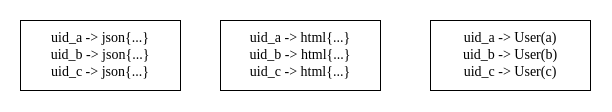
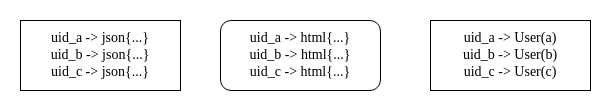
- <mxCell id="3" value="uid_a -&amp;gt; html{...}&lt;br&gt;uid_b -&amp;gt; html{...}&lt;br&gt;uid_c -&amp;gt; html{...}" style="rounded=0;whiteSpace=wrap;html=1;fontSize=14;fontFamily=Verdana;" vertex="1" parent="1"><mxGeometry x="220" y="20" width="160" height="70" as="geometry" /></mxCell>
+ <mxCell id="3" value="uid_a -&amp;gt; html{...}&lt;br&gt;uid_b -&amp;gt; html{...}&lt;br&gt;uid_c -&amp;gt; html{...}" style="whiteSpace=wrap;html=1;fontSize=14;fontFamily=Verdana;rounded=1;" vertex="1" parent="1"><mxGeometry x="220" y="20" width="160" height="70" as="geometry" /></mxCell>
